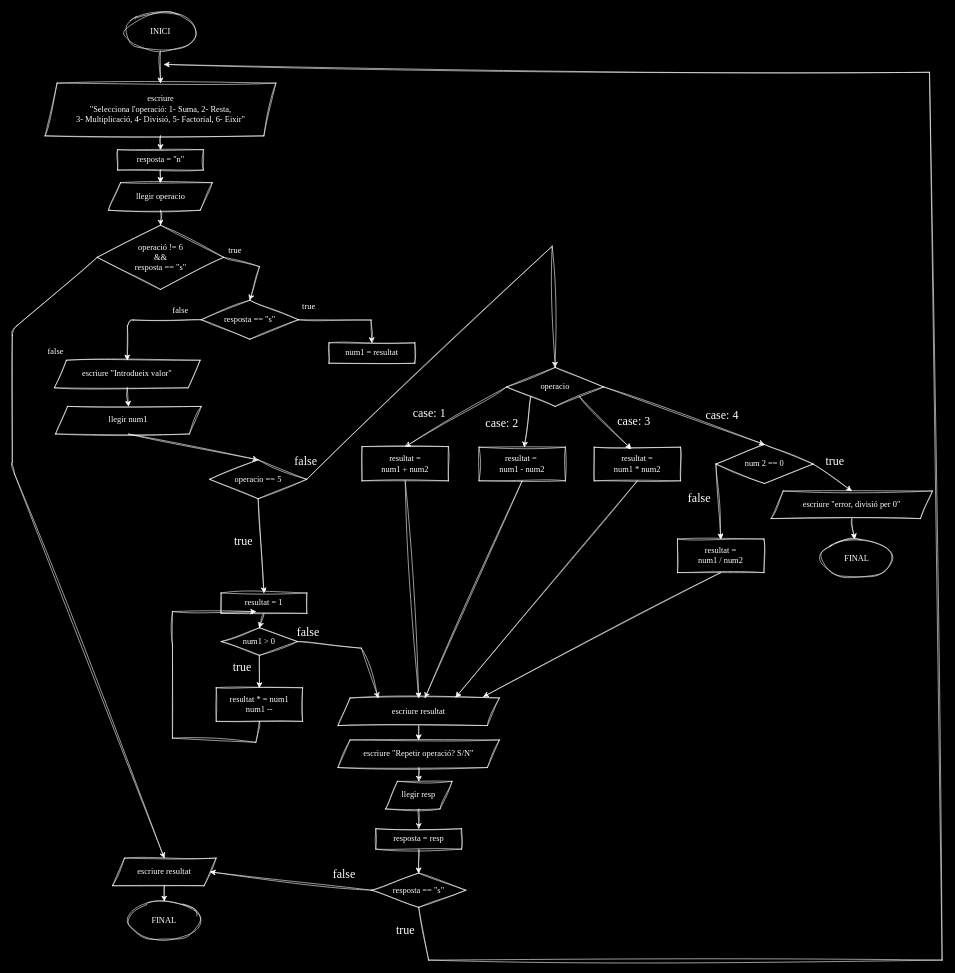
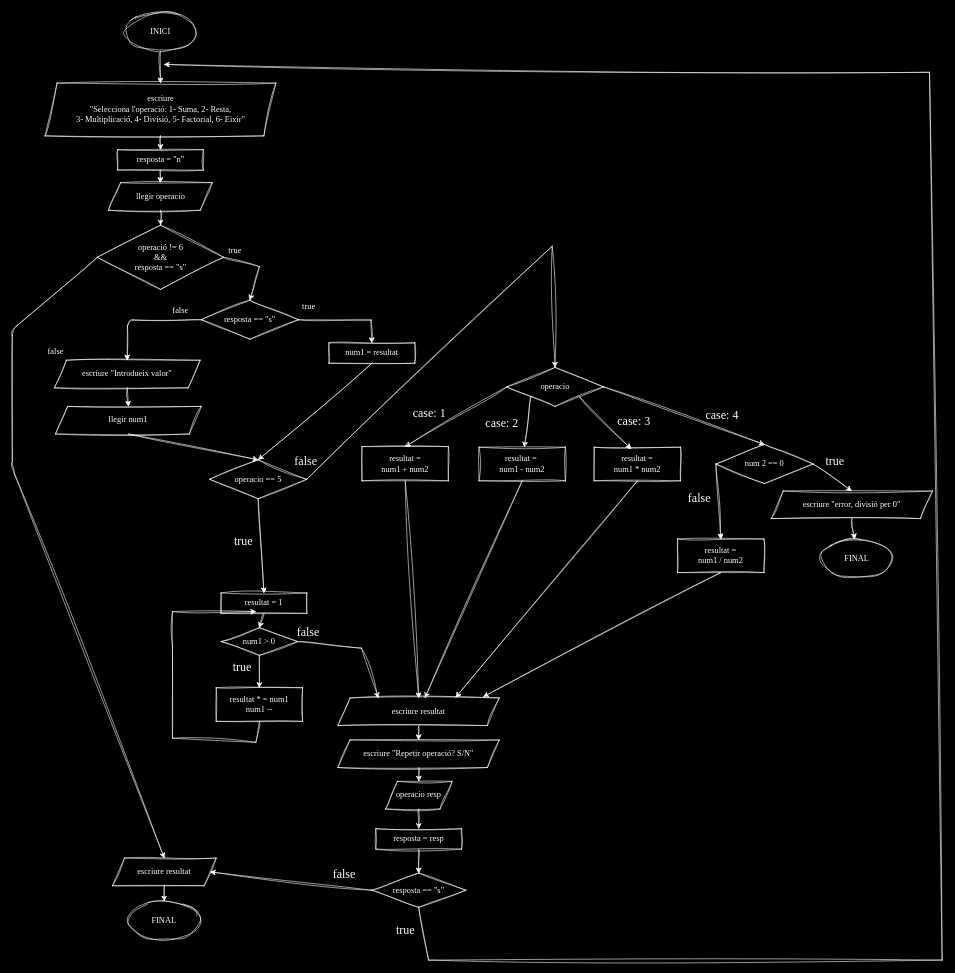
+ <mxCell id="32" value="" style="endArrow=classic;html=1;rounded=0;sketch=1;hachureGap=4;jiggle=2;curveFitting=1;fontFamily=Verdana;fontSize=14;fontColor=#FFFFFF;fillColor=#000000;strokeColor=#FFFFFF;labelBackgroundColor=none;exitX=0.5;exitY=1;exitDx=0;exitDy=0;entryX=0.5;entryY=0;entryDx=0;entryDy=0;" edge="1" parent="1" source="28" target="31"><mxGeometry width="50" height="50" relative="1" as="geometry"><mxPoint x="535" y="665" as="sourcePoint" /><mxPoint x="751" y="708" as="targetPoint" /></mxGeometry></mxCell>
- <mxCell id="45" value="llegir resp" style="shape=parallelogram;perimeter=parallelogramPerimeter;whiteSpace=wrap;html=1;fixedSize=1;labelBackgroundColor=none;sketch=1;hachureGap=4;jiggle=2;curveFitting=1;strokeColor=#FFFFFF;align=center;verticalAlign=middle;fontFamily=Verdana;fontSize=14;fontColor=#FFFFFF;fillColor=#000000;" vertex="1" parent="1"><mxGeometry x="642" y="1302" width="111" height="46" as="geometry" /></mxCell>
+ <mxCell id="45" value="operacio resp" style="shape=parallelogram;perimeter=parallelogramPerimeter;whiteSpace=wrap;html=1;fixedSize=1;labelBackgroundColor=none;sketch=1;hachureGap=4;jiggle=2;curveFitting=1;strokeColor=#FFFFFF;align=center;verticalAlign=middle;fontFamily=Verdana;fontSize=14;fontColor=#FFFFFF;fillColor=#000000;" vertex="1" parent="1"><mxGeometry x="642" y="1302" width="111" height="46" as="geometry" /></mxCell>
